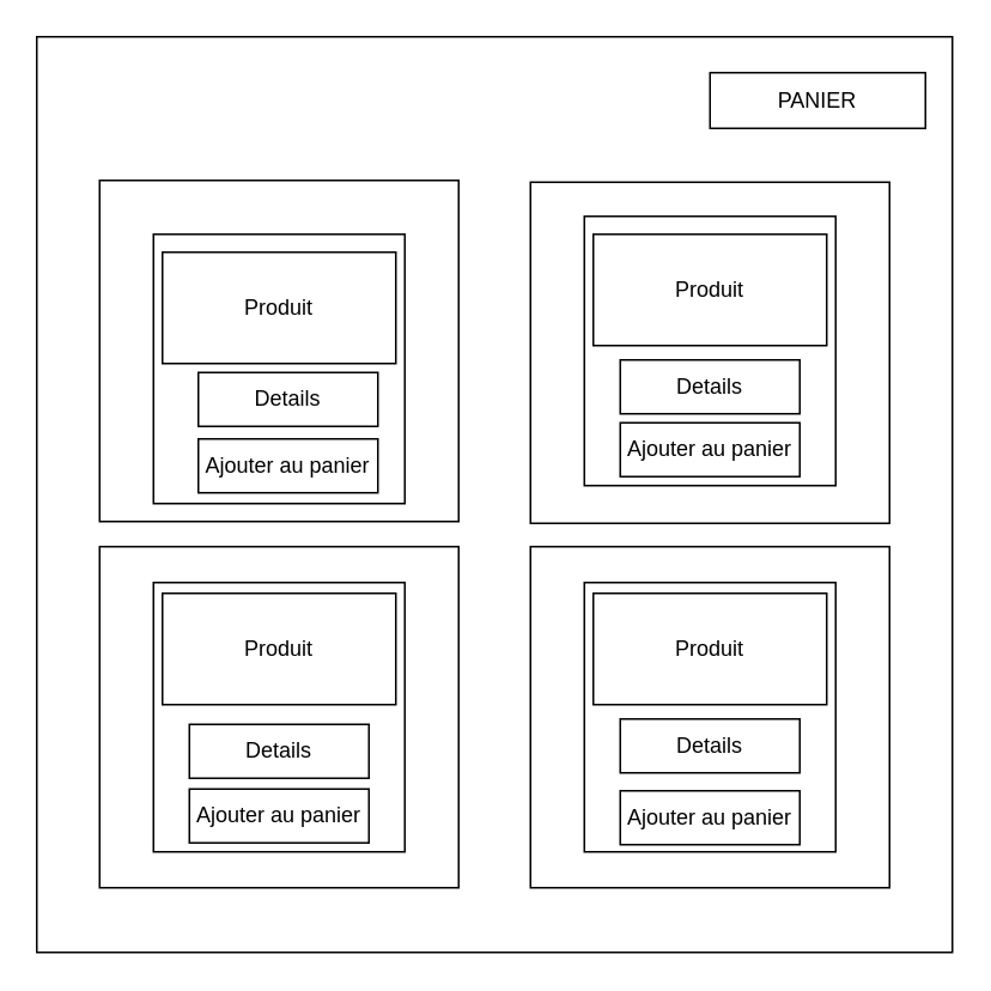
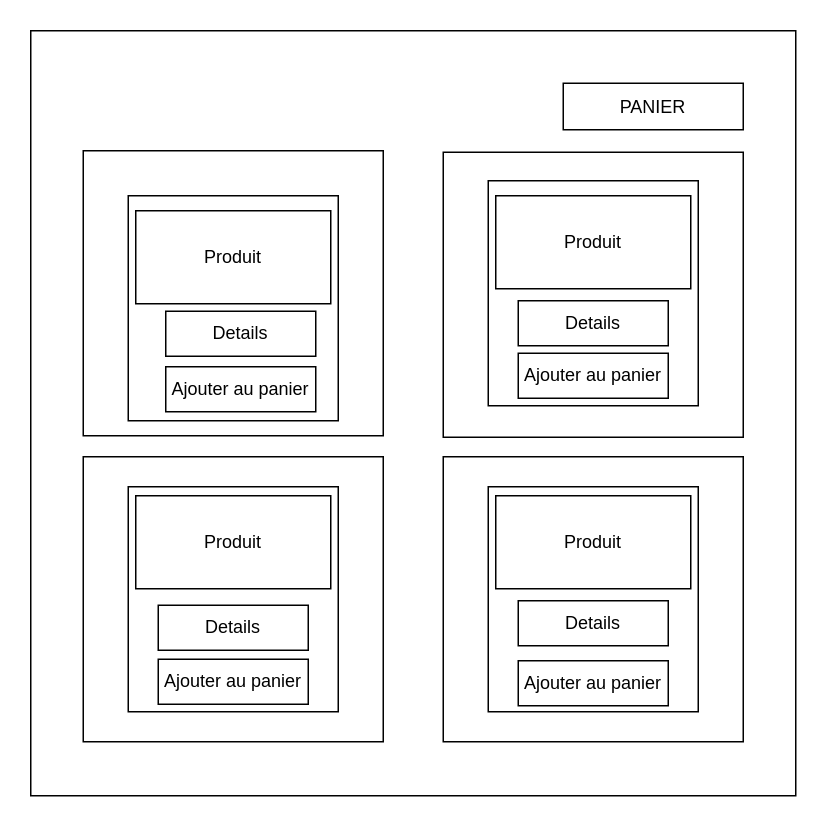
- <mxCell id="7" value="PANIER" style="rounded=0;whiteSpace=wrap;html=1;" vertex="1" parent="1"><mxGeometry x="395" y="40" width="120" height="31" as="geometry" /></mxCell>
+ <mxCell id="7" value="PANIER" style="rounded=0;whiteSpace=wrap;html=1;" vertex="1" parent="1"><mxGeometry x="375" y="55" width="120" height="31" as="geometry" /></mxCell>
